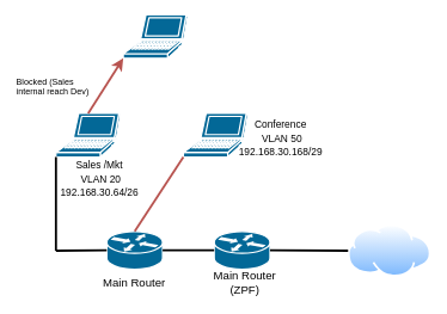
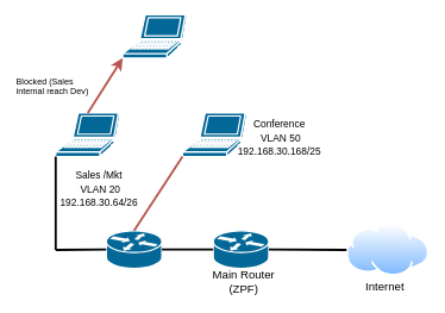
- <mxCell id="5" value="&lt;font style=&quot;font-size: 14px;&quot;&gt;Conference&lt;/font&gt;&lt;div&gt;&lt;font style=&quot;font-size: 14px;&quot;&gt;&amp;nbsp;VLAN 50&lt;/font&gt;&lt;/div&gt;&lt;div&gt;&lt;font style=&quot;font-size: 14px;&quot;&gt;192.168.30.168/29&lt;/font&gt;&lt;/div&gt;" style="text;strokeColor=none;fillColor=none;html=1;align=center;verticalAlign=middle;whiteSpace=wrap;rounded=0;fontSize=16;" vertex="1" parent="1"><mxGeometry x="281" y="162" width="220" height="60" as="geometry" /></mxCell>
+ <mxCell id="5" value="&lt;font style=&quot;font-size: 14px;&quot;&gt;Conference&lt;/font&gt;&lt;div&gt;&lt;font style=&quot;font-size: 14px;&quot;&gt;&amp;nbsp;VLAN 50&lt;/font&gt;&lt;/div&gt;&lt;div&gt;&lt;font style=&quot;font-size: 14px;&quot;&gt;192.168.30.168/25&lt;/font&gt;&lt;/div&gt;" style="text;strokeColor=none;fillColor=none;html=1;align=center;verticalAlign=middle;whiteSpace=wrap;rounded=0;fontSize=16;" vertex="1" parent="1"><mxGeometry x="281" y="162" width="220" height="60" as="geometry" /></mxCell>
- <mxCell id="4" value="&lt;font style=&quot;font-size: 14px;&quot;&gt;Sales /Mkt&lt;/font&gt;&lt;div&gt;&lt;font style=&quot;font-size: 14px;&quot;&gt;&amp;nbsp;VLAN 20&lt;/font&gt;&lt;div&gt;&lt;font style=&quot;font-size: 14px;&quot;&gt;192.168.30.64/26&lt;/font&gt;&lt;/div&gt;&lt;/div&gt;" style="text;strokeColor=none;fillColor=none;html=1;align=center;verticalAlign=middle;whiteSpace=wrap;rounded=0;fontSize=16;" vertex="1" parent="1"><mxGeometry x="60" y="234" width="156" height="30" as="geometry" /></mxCell>
+ <mxCell id="4" value="&lt;font style=&quot;font-size: 14px;&quot;&gt;Sales /Mkt&lt;/font&gt;&lt;div&gt;&lt;font style=&quot;font-size: 14px;&quot;&gt;&amp;nbsp;VLAN 20&lt;/font&gt;&lt;div&gt;&lt;font style=&quot;font-size: 14px;&quot;&gt;192.168.30.64/26&lt;/font&gt;&lt;/div&gt;&lt;/div&gt;" style="text;strokeColor=none;fillColor=none;html=1;align=center;verticalAlign=middle;whiteSpace=wrap;rounded=0;fontSize=16;" vertex="1" parent="1"><mxGeometry x="60" y="249" width="156" height="30" as="geometry" /></mxCell>
- <mxCell id="12" value="Main Router" style="text;html=1;align=center;verticalAlign=middle;resizable=0;points=[];autosize=1;strokeColor=none;fillColor=none;fontSize=16;" vertex="1" parent="1"><mxGeometry x="133.5" y="378" width="105" height="31" as="geometry" /></mxCell>
+ <mxCell id="9" value="Internet" style="text;strokeColor=none;fillColor=none;html=1;align=center;verticalAlign=middle;whiteSpace=wrap;rounded=0;fontSize=16;" vertex="1" parent="1"><mxGeometry x="509" y="386.5" width="60" height="30" as="geometry" /></mxCell>
